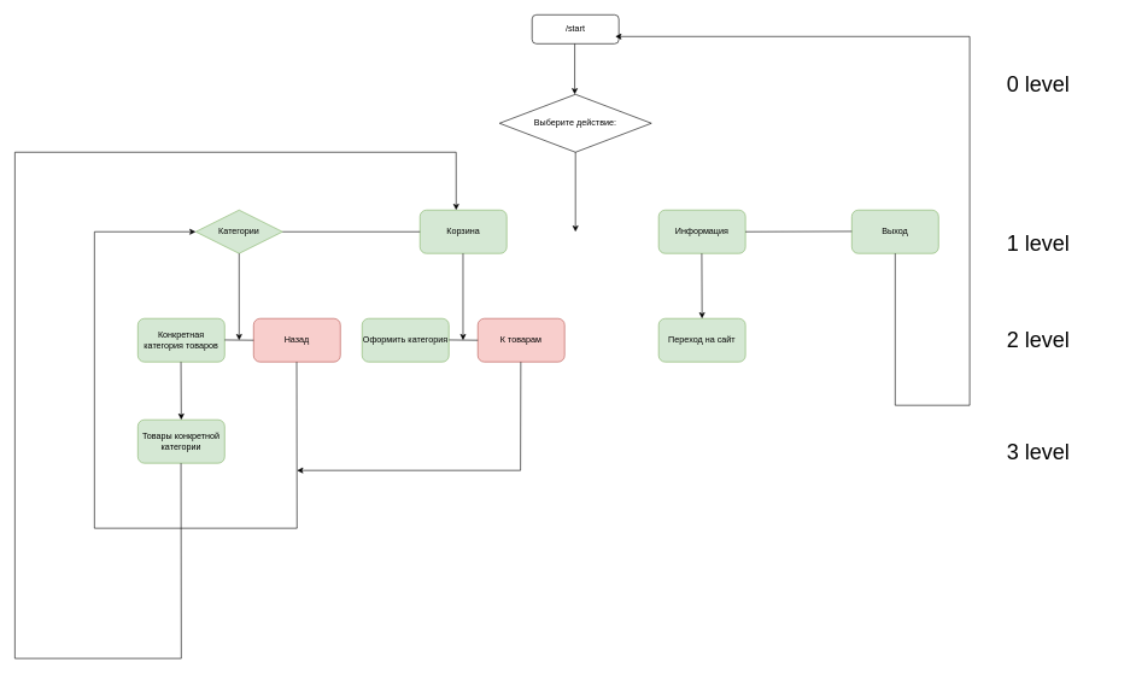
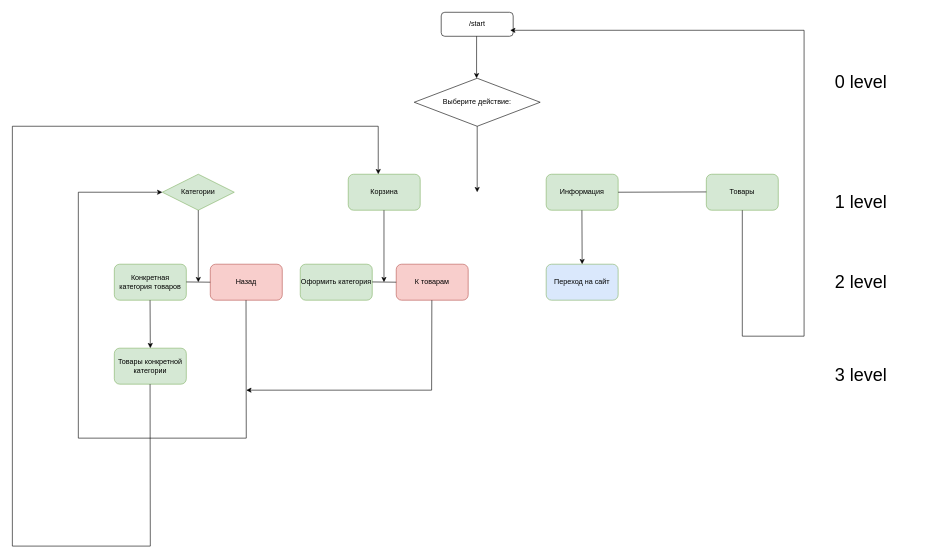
- <mxCell id="26" value="&lt;font style=&quot;font-size: 30px;&quot;&gt;0 level&lt;/font&gt;" style="text;html=1;strokeColor=none;fillColor=none;align=center;verticalAlign=middle;whiteSpace=wrap;rounded=0;fontSize=30;" vertex="1" parent="1"><mxGeometry x="1330" y="100" width="210" height="30" as="geometry" /></mxCell>
+ <mxCell id="26" value="&lt;font style=&quot;font-size: 30px;&quot;&gt;0 level&lt;/font&gt;" style="text;html=1;strokeColor=none;fillColor=none;align=center;verticalAlign=middle;whiteSpace=wrap;rounded=0;fontSize=30;" vertex="1" parent="1"><mxGeometry x="1330" y="120" width="210" height="30" as="geometry" /></mxCell>
- <mxCell id="14" value="" style="endArrow=none;html=1;rounded=0;entryX=0;entryY=0.5;entryDx=0;entryDy=0;exitX=1;exitY=0.5;exitDx=0;exitDy=0;" edge="1" parent="1" source="4" target="5"><mxGeometry width="50" height="50" relative="1" as="geometry"><mxPoint x="460" y="280" as="sourcePoint" /><mxPoint x="510" y="230" as="targetPoint" /></mxGeometry></mxCell>
- <mxCell id="7" value="Выход" style="rounded=1;whiteSpace=wrap;html=1;fillColor=#d5e8d4;strokeColor=#82b366;" vertex="1" parent="1"><mxGeometry x="1177" y="290" width="120" height="60" as="geometry" /></mxCell>
+ <mxCell id="7" value="Товары" style="rounded=1;whiteSpace=wrap;html=1;fillColor=#d5e8d4;strokeColor=#82b366;" vertex="1" parent="1"><mxGeometry x="1177" y="290" width="120" height="60" as="geometry" /></mxCell>
- <mxCell id="12" value="Переход на сайт" style="rounded=1;whiteSpace=wrap;html=1;fillColor=#d5e8d4;strokeColor=#82b366;" vertex="1" parent="1"><mxGeometry x="910" y="440" width="120" height="60" as="geometry" /></mxCell>
+ <mxCell id="12" value="Переход на сайт" style="rounded=1;whiteSpace=wrap;html=1;fillColor=#dae8fc;strokeColor=#82b366;" vertex="1" parent="1"><mxGeometry x="910" y="440" width="120" height="60" as="geometry" /></mxCell>
